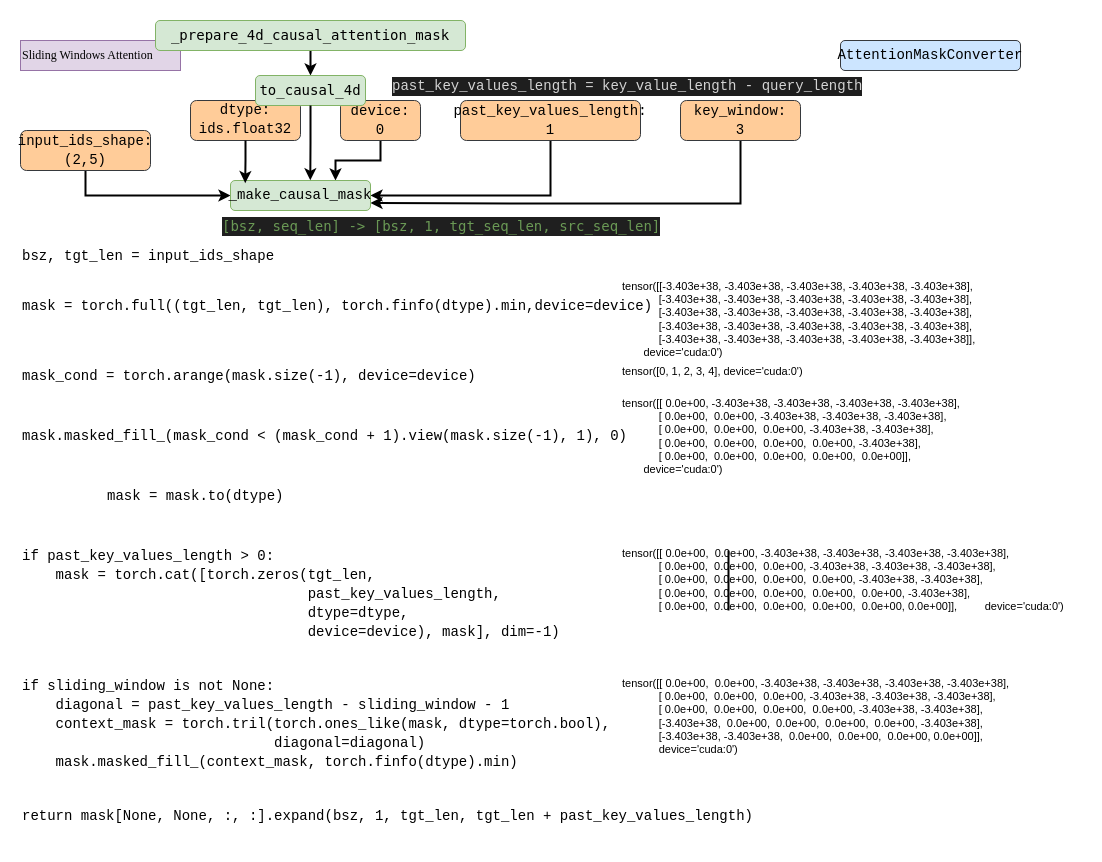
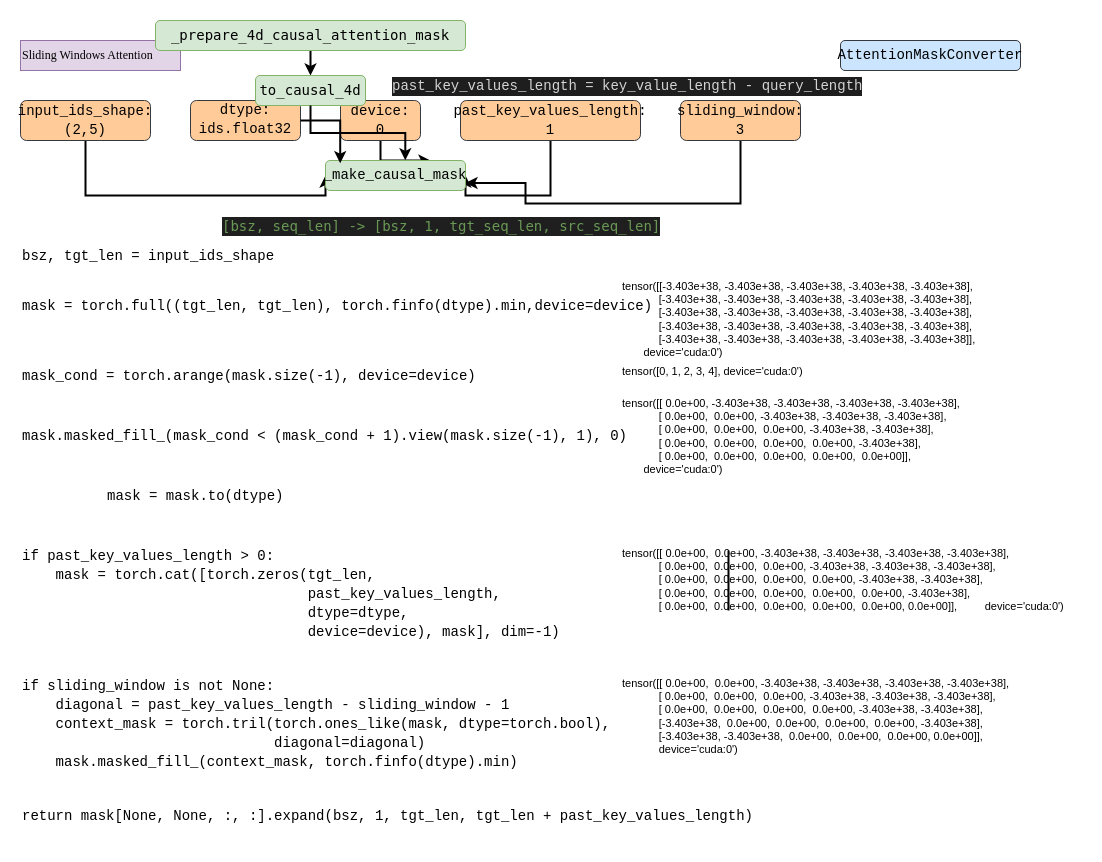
- <mxCell id="13" value="&lt;div style=&quot;font-family: Consolas, &amp;quot;Courier New&amp;quot;, monospace; font-size: 14px; line-height: 19px; white-space: pre;&quot;&gt;key_window:&lt;/div&gt;&lt;div style=&quot;font-family: Consolas, &amp;quot;Courier New&amp;quot;, monospace; font-size: 14px; line-height: 19px; white-space: pre;&quot;&gt;3&lt;/div&gt;" style="rounded=1;whiteSpace=wrap;html=1;labelBackgroundColor=none;fillColor=#ffcc99;strokeColor=#36393d;" parent="1" vertex="1"><mxGeometry x="680" y="100" width="120" height="40" as="geometry" /></mxCell>
+ <mxCell id="13" value="&lt;div style=&quot;font-family: Consolas, &amp;quot;Courier New&amp;quot;, monospace; font-size: 14px; line-height: 19px; white-space: pre;&quot;&gt;sliding_window:&lt;/div&gt;&lt;div style=&quot;font-family: Consolas, &amp;quot;Courier New&amp;quot;, monospace; font-size: 14px; line-height: 19px; white-space: pre;&quot;&gt;3&lt;/div&gt;" style="rounded=1;whiteSpace=wrap;html=1;labelBackgroundColor=none;fillColor=#ffcc99;strokeColor=#36393d;" parent="1" vertex="1"><mxGeometry x="680" y="100" width="120" height="40" as="geometry" /></mxCell>
- <mxCell id="6" value="&lt;div style=&quot;font-family: Consolas, &amp;quot;Courier New&amp;quot;, monospace; font-size: 14px; line-height: 19px; white-space: pre;&quot;&gt;input_ids_shape:&lt;/div&gt;&lt;div style=&quot;font-family: Consolas, &amp;quot;Courier New&amp;quot;, monospace; font-size: 14px; line-height: 19px; white-space: pre;&quot;&gt;(2,5)&lt;/div&gt;" style="rounded=1;whiteSpace=wrap;html=1;labelBackgroundColor=none;fillColor=#ffcc99;strokeColor=#36393d;" parent="1" vertex="1"><mxGeometry x="20" y="130" width="130" height="40" as="geometry" /></mxCell>
+ <mxCell id="6" value="&lt;div style=&quot;font-family: Consolas, &amp;quot;Courier New&amp;quot;, monospace; font-size: 14px; line-height: 19px; white-space: pre;&quot;&gt;input_ids_shape:&lt;/div&gt;&lt;div style=&quot;font-family: Consolas, &amp;quot;Courier New&amp;quot;, monospace; font-size: 14px; line-height: 19px; white-space: pre;&quot;&gt;(2,5)&lt;/div&gt;" style="rounded=1;whiteSpace=wrap;html=1;labelBackgroundColor=none;fillColor=#ffcc99;strokeColor=#36393d;" parent="1" vertex="1"><mxGeometry x="20" y="100" width="130" height="40" as="geometry" /></mxCell>
- <mxCell id="14" value="&lt;div style=&quot;font-family: Consolas, &amp;quot;Courier New&amp;quot;, monospace; font-size: 14px; line-height: 19px; white-space: pre;&quot;&gt;_make_causal_mask&lt;/div&gt;" style="rounded=1;whiteSpace=wrap;html=1;labelBackgroundColor=none;fillColor=#d5e8d4;strokeColor=#82b366;" parent="1" vertex="1"><mxGeometry x="230" y="180" width="140" height="30" as="geometry" /></mxCell>
+ <mxCell id="14" value="&lt;div style=&quot;font-family: Consolas, &amp;quot;Courier New&amp;quot;, monospace; font-size: 14px; line-height: 19px; white-space: pre;&quot;&gt;_make_causal_mask&lt;/div&gt;" style="rounded=1;whiteSpace=wrap;html=1;labelBackgroundColor=none;fillColor=#d5e8d4;strokeColor=#82b366;" parent="1" vertex="1"><mxGeometry x="325" y="160" width="140" height="30" as="geometry" /></mxCell>
